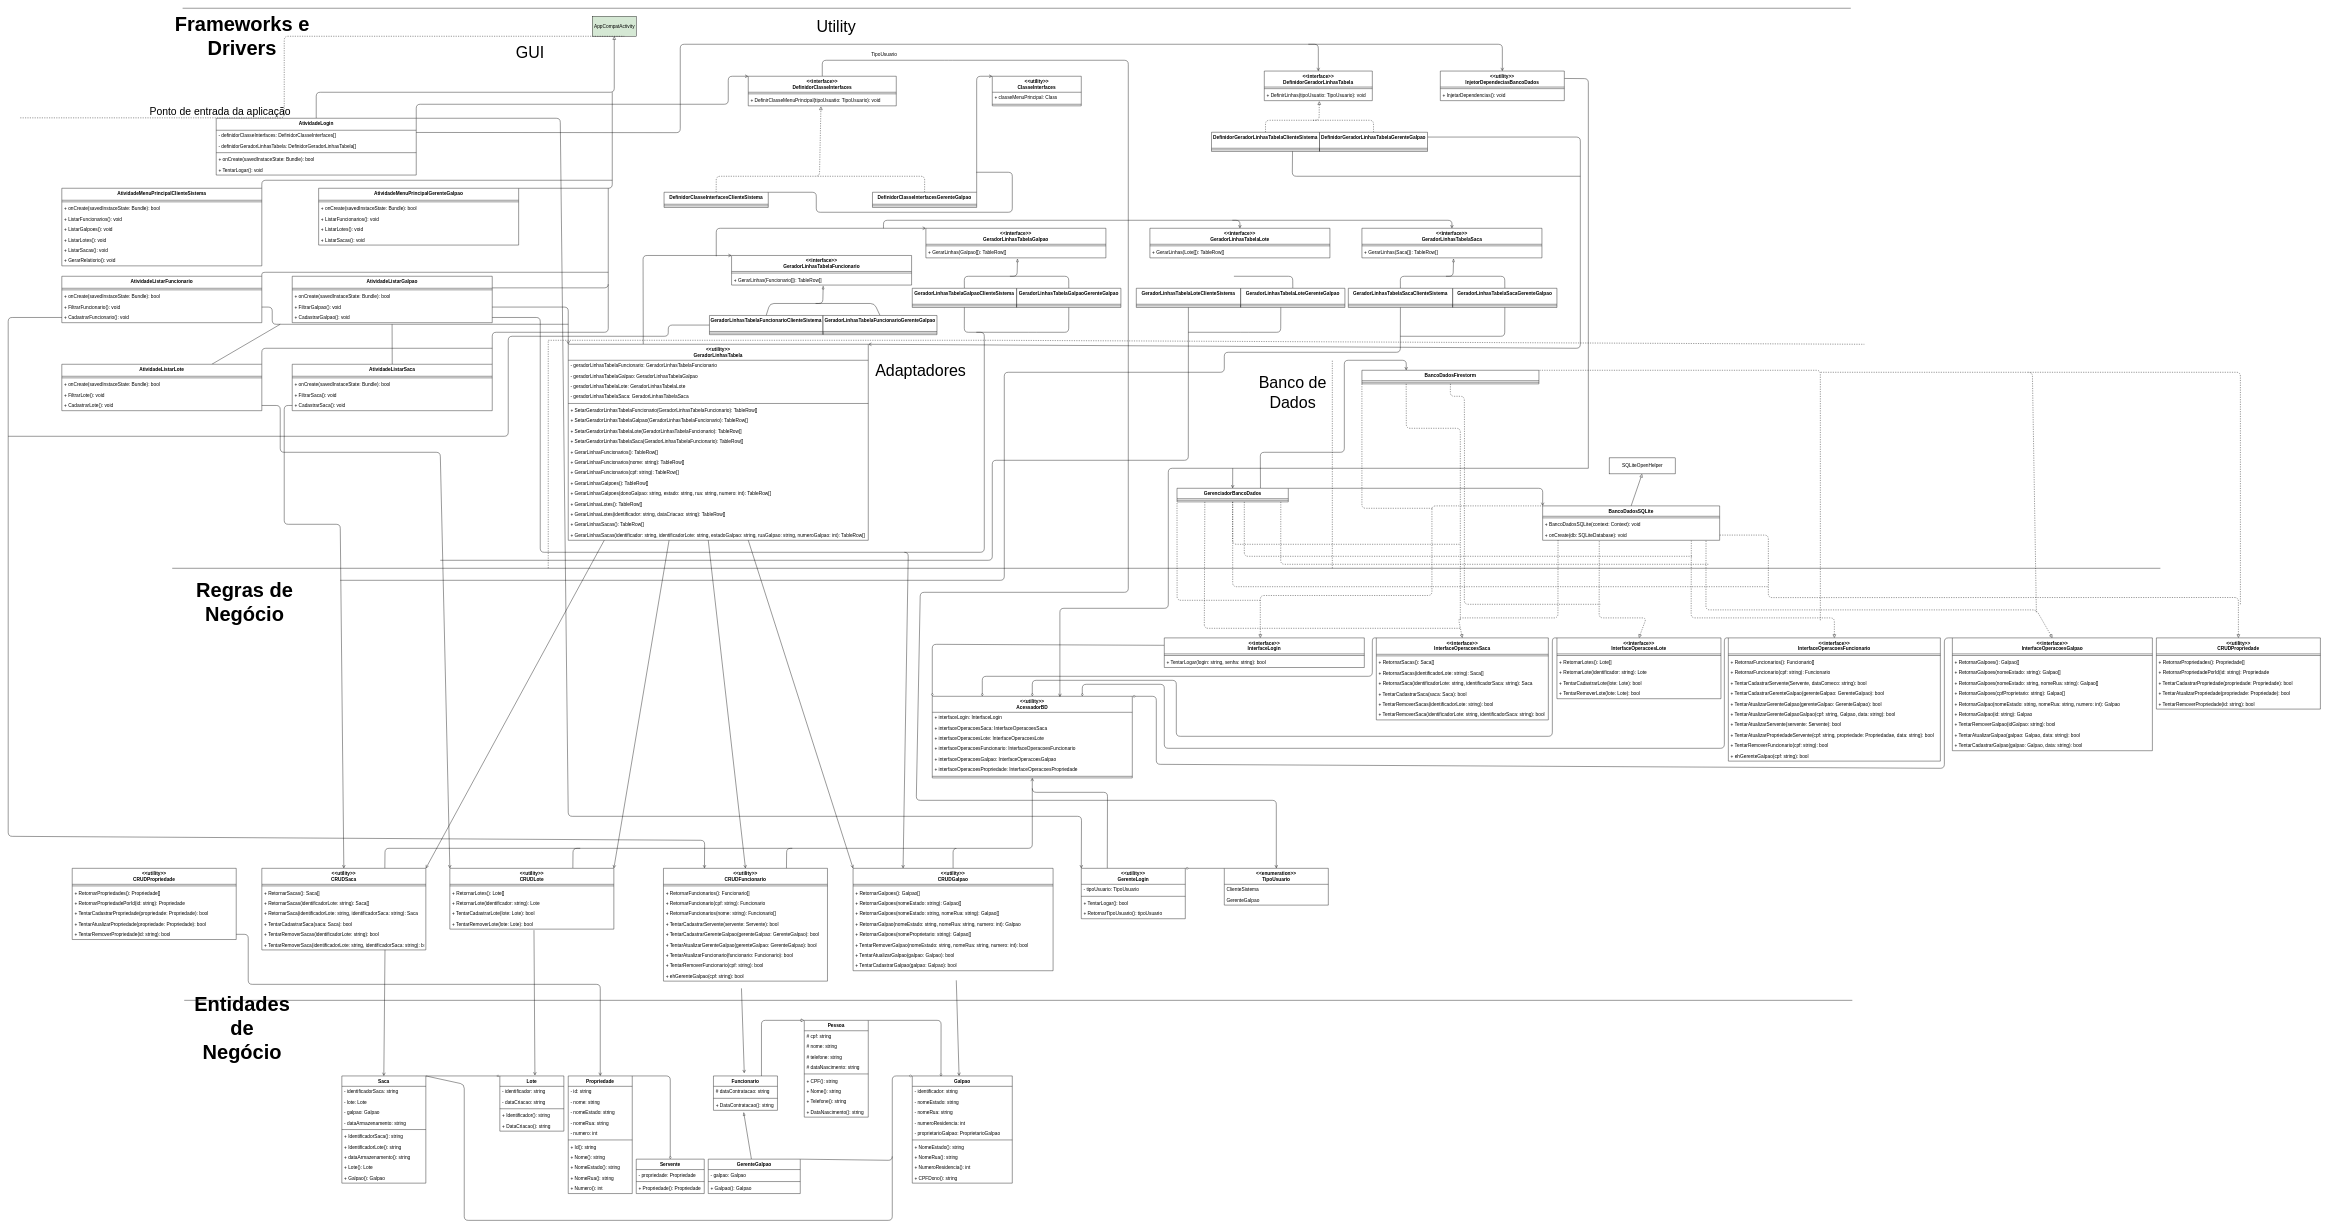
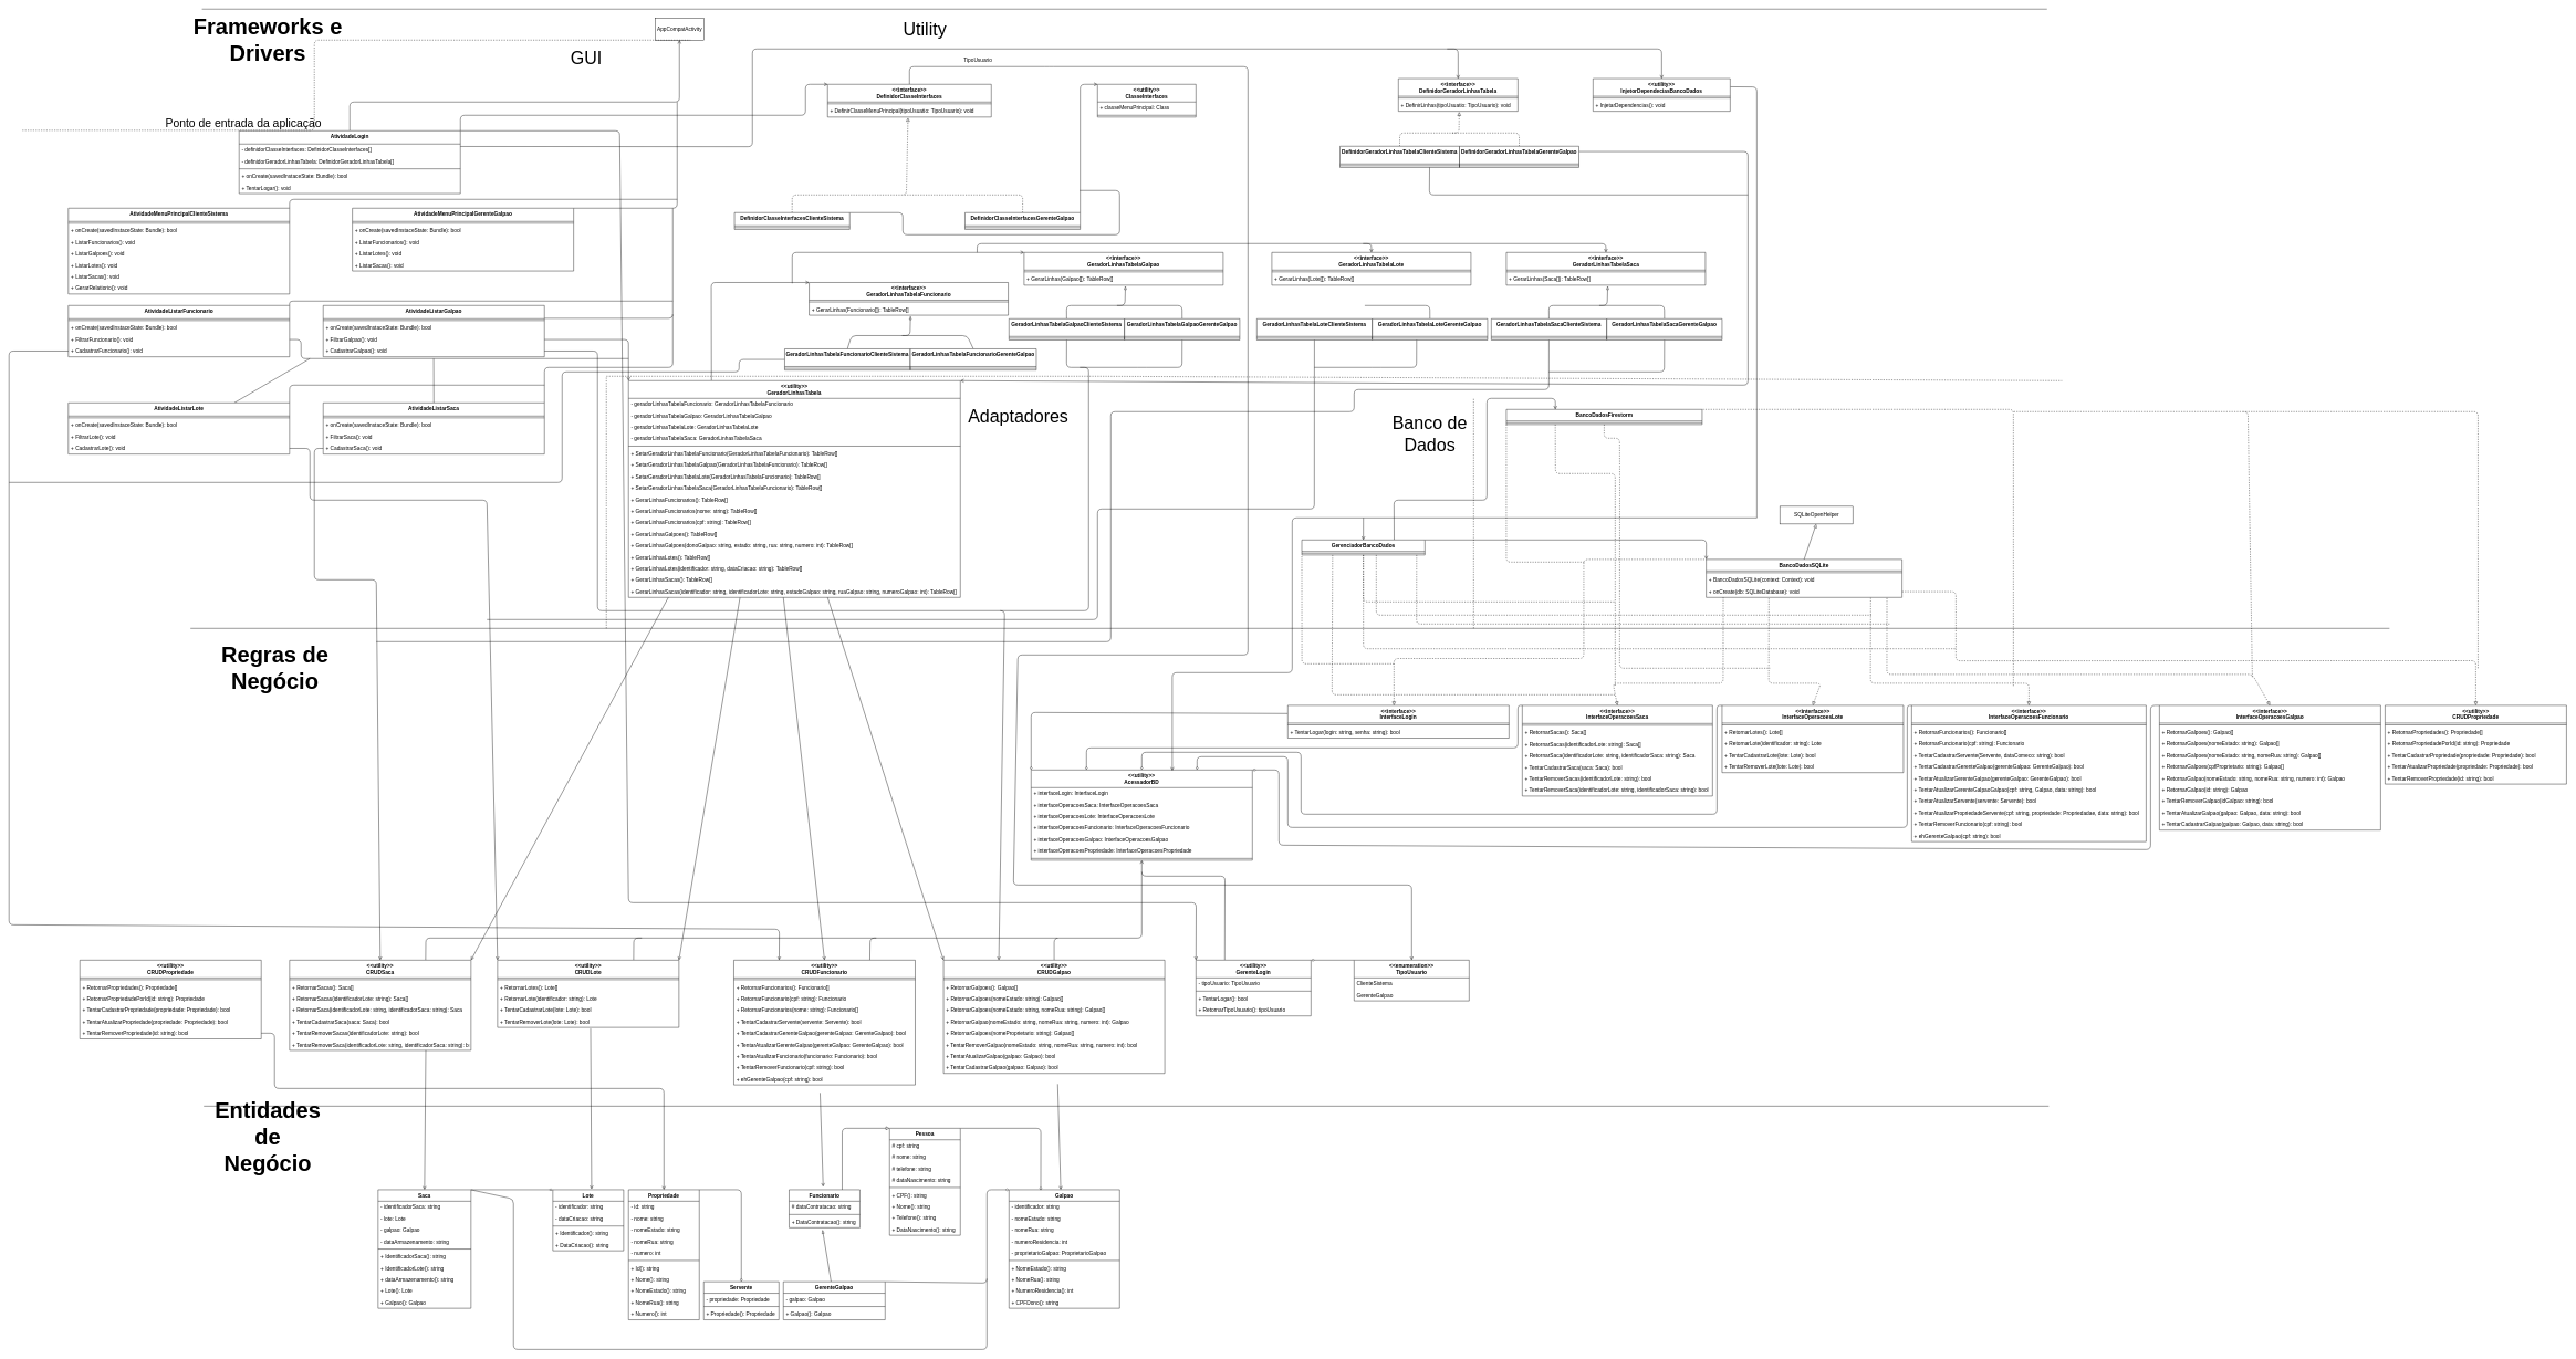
- <mxCell id="188" value="AppCompatActivity" style="html=1;fillColor=#d5e8d4;" parent="1" vertex="1"><mxGeometry x="1480" y="40" width="110" height="50" as="geometry" /></mxCell>
+ <mxCell id="188" value="AppCompatActivity" style="html=1;" parent="1" vertex="1"><mxGeometry x="1480" y="40" width="110" height="50" as="geometry" /></mxCell>
- <mxCell id="177" style="edgeStyle=none;html=1;exitX=0.5;exitY=0;exitDx=0;exitDy=0;fontSize=40;endArrow=block;endFill=0;entryX=0.5;entryY=1;entryDx=0;entryDy=0;" parent="1" source="181" target="188" edge="1"><mxGeometry relative="1" as="geometry"><mxPoint x="1210" y="190" as="targetPoint" /><Array as="points"><mxPoint x="790" y="230" /><mxPoint x="1535" y="230" /></Array></mxGeometry></mxCell>
+ <mxCell id="177" style="edgeStyle=none;html=1;exitX=0.5;exitY=0;exitDx=0;exitDy=0;fontSize=40;endArrow=open;endFill=0;entryX=0.5;entryY=1;entryDx=0;entryDy=0;" parent="1" source="181" target="188" edge="1"><mxGeometry relative="1" as="geometry"><mxPoint x="1210" y="190" as="targetPoint" /><Array as="points"><mxPoint x="790" y="230" /><mxPoint x="1535" y="230" /></Array></mxGeometry></mxCell>
- <mxCell id="106" value="&amp;nbsp;Adaptadores" style="text;html=1;strokeColor=none;fillColor=none;align=center;verticalAlign=middle;whiteSpace=wrap;rounded=0;shadow=1;fontSize=40;fontStyle=0" parent="1" vertex="1"><mxGeometry x="2190" y="895" width="211" height="60" as="geometry" /></mxCell>
+ <mxCell id="106" value="&amp;nbsp;Adaptadores" style="text;html=1;strokeColor=none;fillColor=none;align=center;verticalAlign=middle;whiteSpace=wrap;rounded=0;shadow=1;fontSize=40;fontStyle=0" parent="1" vertex="1"><mxGeometry x="2190" y="910" width="211" height="60" as="geometry" /></mxCell>
- <mxCell id="105" value="Regras de Negócio" style="text;html=1;strokeColor=none;fillColor=none;align=center;verticalAlign=middle;whiteSpace=wrap;rounded=0;shadow=1;fontSize=50;fontStyle=1" parent="1" vertex="1"><mxGeometry x="436" y="1435" width="350" height="140" as="geometry" /></mxCell>
+ <mxCell id="105" value="Regras de Negócio" style="text;html=1;strokeColor=none;fillColor=none;align=center;verticalAlign=middle;whiteSpace=wrap;rounded=0;shadow=1;fontSize=50;fontStyle=1" parent="1" vertex="1"><mxGeometry x="446" y="1440" width="350" height="140" as="geometry" /></mxCell>
